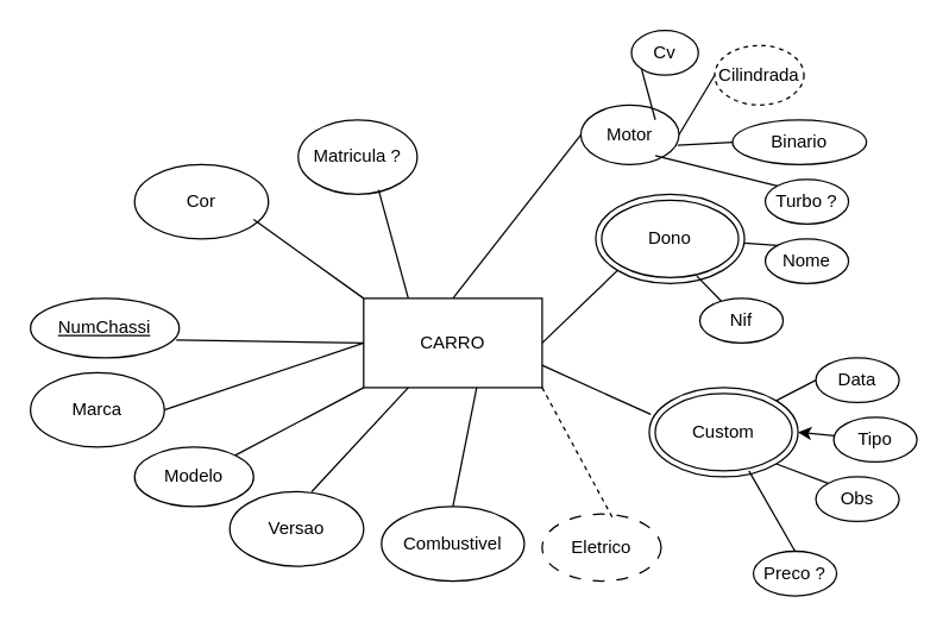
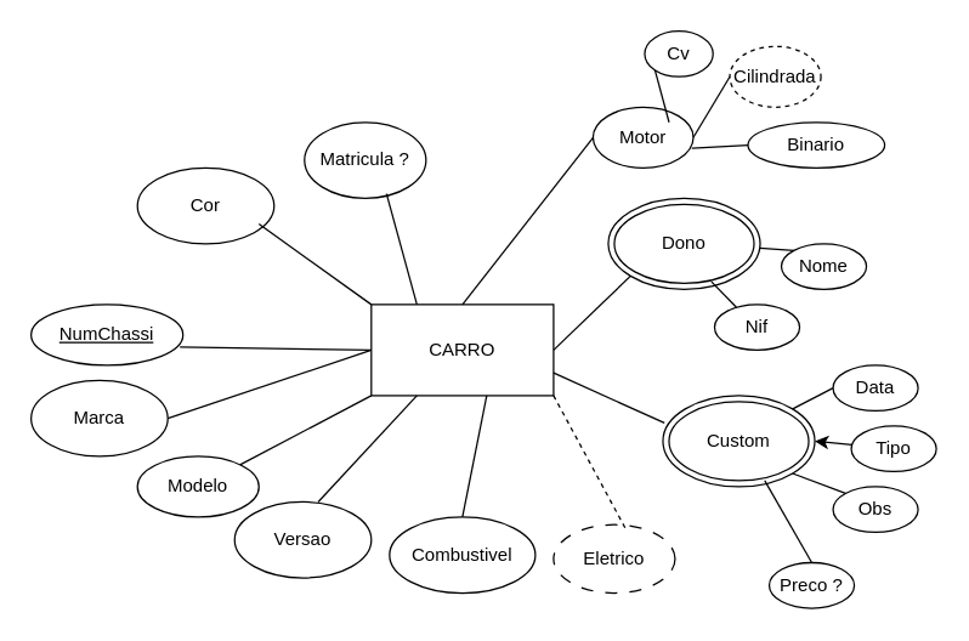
- <mxCell id="42" value="" style="endArrow=none;html=1;rounded=0;entryX=0;entryY=0;entryDx=0;entryDy=0;exitX=0.758;exitY=0.85;exitDx=0;exitDy=0;exitPerimeter=0;" edge="1" parent="1" source="20" target="24"><mxGeometry width="50" height="50" relative="1" as="geometry"><mxPoint x="450" y="150" as="sourcePoint" /><mxPoint x="500" y="100" as="targetPoint" /></mxGeometry></mxCell>
- <mxCell id="24" value="Turbo ?" style="ellipse;whiteSpace=wrap;html=1;" vertex="1" parent="1"><mxGeometry x="514" y="120" width="56" height="30" as="geometry" /></mxCell>
